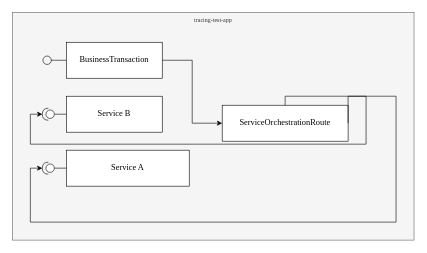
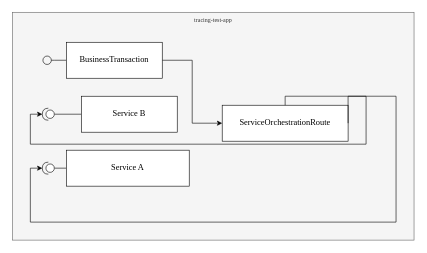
- <mxCell id="4" value="Service B" style="rounded=0;whiteSpace=wrap;html=1;fontFamily=Comic Sans MS;fontSize=14;" parent="1" vertex="1"><mxGeometry x="110" y="160" width="160" height="60" as="geometry" /></mxCell>
+ <mxCell id="4" value="Service B" style="rounded=0;whiteSpace=wrap;html=1;fontFamily=Comic Sans MS;fontSize=14;" parent="1" vertex="1"><mxGeometry x="135" y="160" width="160" height="60" as="geometry" /></mxCell>
